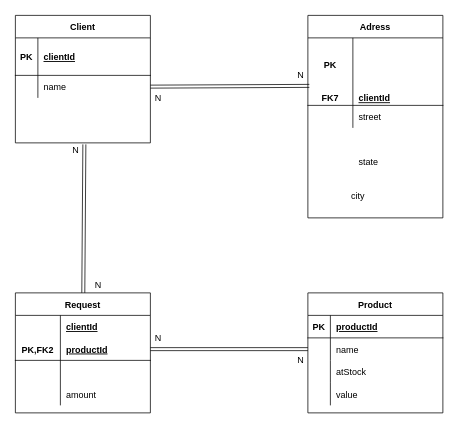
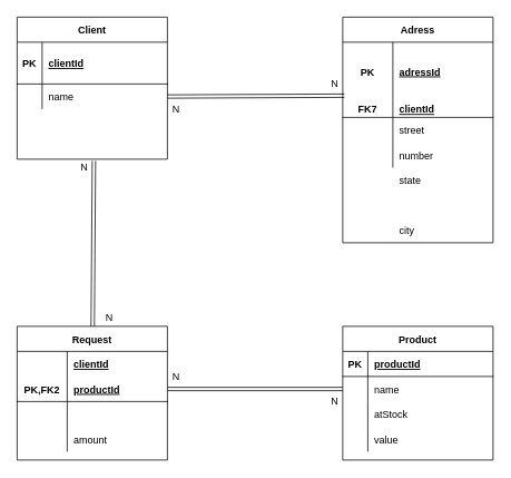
+ <mxCell id="16" value="adressId" style="shape=partialRectangle;connectable=0;fillColor=none;top=0;left=0;bottom=0;right=0;align=left;spacingLeft=6;fontStyle=5;overflow=hidden;" vertex="1" parent="14"><mxGeometry x="60" width="120" height="70" as="geometry" /></mxCell>
+ <mxCell id="25" value="number" style="shape=partialRectangle;connectable=0;fillColor=none;top=0;left=0;bottom=0;right=0;align=left;spacingLeft=6;overflow=hidden;" vertex="1" parent="23"><mxGeometry x="60" width="120" height="30" as="geometry" /></mxCell>
- <mxCell id="42" value="city" style="shape=partialRectangle;connectable=0;fillColor=none;top=0;left=0;bottom=0;right=0;align=left;spacingLeft=6;overflow=hidden;" vertex="1" parent="1"><mxGeometry x="460" y="245" width="120" height="30" as="geometry" /></mxCell>
+ <mxCell id="42" value="city" style="shape=partialRectangle;connectable=0;fillColor=none;top=0;left=0;bottom=0;right=0;align=left;spacingLeft=6;overflow=hidden;" vertex="1" parent="1"><mxGeometry x="470" y="260" width="120" height="30" as="geometry" /></mxCell>
